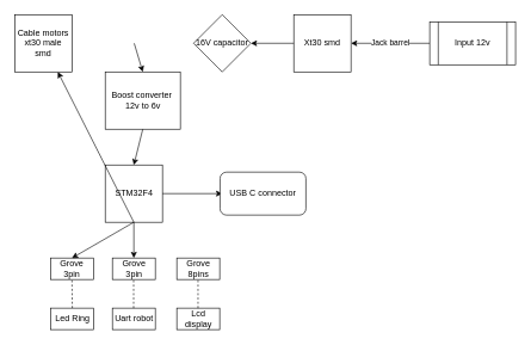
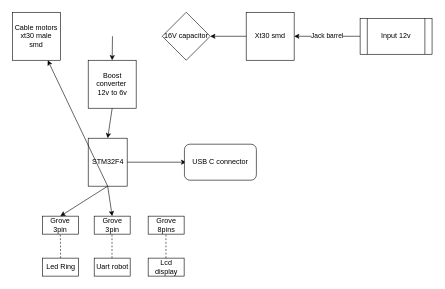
- <mxCell id="21" value="Boost converter&amp;nbsp;&lt;br&gt;12v to 6v" style="whiteSpace=wrap;html=1;aspect=fixed;" vertex="1" parent="1"><mxGeometry x="146.5" y="100" width="105" height="80" as="geometry" /></mxCell>
+ <mxCell id="21" value="Boost converter&amp;nbsp;&lt;br&gt;12v to 6v" style="whiteSpace=wrap;html=1;aspect=fixed;" vertex="1" parent="1"><mxGeometry x="146.5" y="100" width="80" height="80" as="geometry" /></mxCell>
- <mxCell id="2" value="STM32F4" style="whiteSpace=wrap;html=1;aspect=fixed;" vertex="1" parent="1"><mxGeometry x="146.5" y="230" width="80" height="80" as="geometry" /></mxCell>
+ <mxCell id="2" value="STM32F4" style="whiteSpace=wrap;html=1;aspect=fixed;" vertex="1" parent="1"><mxGeometry x="146.5" y="230" width="65" height="80" as="geometry" /></mxCell>
